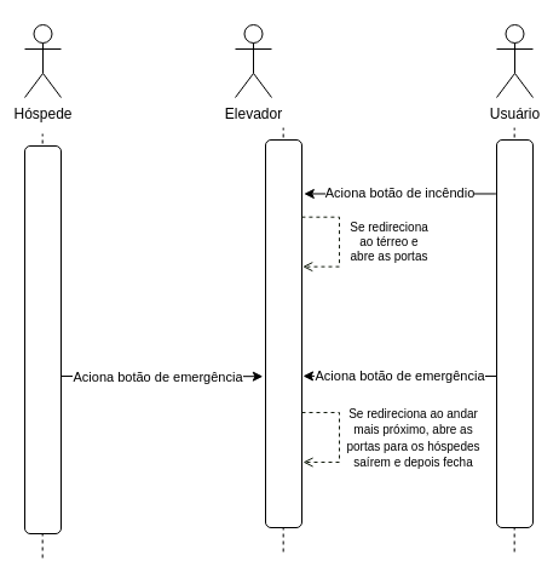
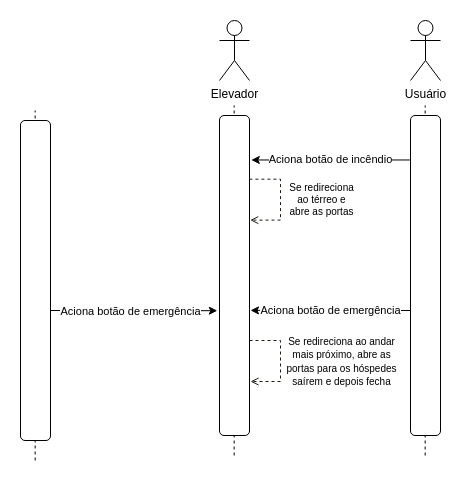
- <mxCell id="2" value="Hóspede" style="shape=umlActor;verticalLabelPosition=bottom;verticalAlign=top;html=1;outlineConnect=0;" vertex="1" parent="1"><mxGeometry x="20" y="20" width="30" height="60" as="geometry" /></mxCell>
- <mxCell id="3" value="Elevador" style="shape=umlActor;verticalLabelPosition=bottom;verticalAlign=top;html=1;outlineConnect=0;" vertex="1" parent="1"><mxGeometry x="194" y="20" width="30" height="60" as="geometry" /></mxCell>
+ <mxCell id="3" value="Elevador" style="shape=umlActor;verticalLabelPosition=bottom;verticalAlign=top;html=1;outlineConnect=0;" vertex="1" parent="1"><mxGeometry x="219" y="20" width="30" height="60" as="geometry" /></mxCell>
